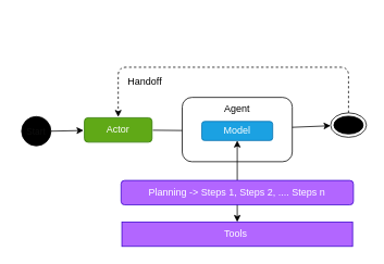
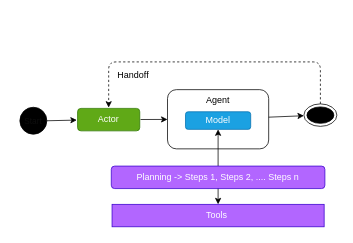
- <mxCell id="6" value="" style="edgeStyle=none;html=1;" parent="1" source="7" target="11" edge="1"><mxGeometry relative="1" as="geometry" /></mxCell>
+ <mxCell id="6" value="" style="edgeStyle=none;html=1;" parent="1" source="7" target="8" edge="1"><mxGeometry relative="1" as="geometry" /></mxCell>
